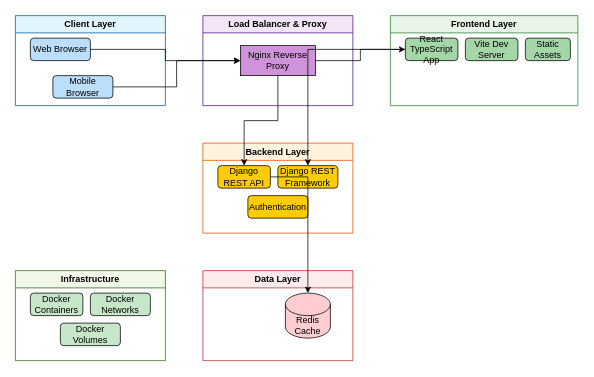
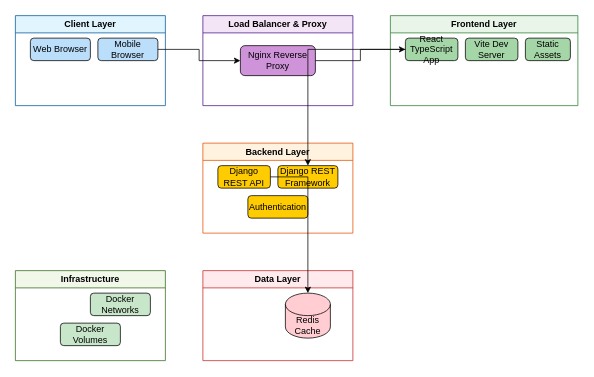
- <mxCell id="21" style="edgeStyle=orthogonalEdgeStyle;rounded=0;orthogonalLoop=1;jettySize=auto;html=1;" edge="1" parent="1" source="3" target="6"><mxGeometry relative="1" as="geometry" /></mxCell>
- <mxCell id="6" value="Nginx Reverse Proxy" style="whiteSpace=wrap;html=1;fillColor=#ce93d8;rounded=0;" vertex="1" parent="5"><mxGeometry x="50" y="40" width="100" height="40" as="geometry" /></mxCell>
+ <mxCell id="6" value="Nginx Reverse Proxy" style="rounded=1;whiteSpace=wrap;html=1;fillColor=#ce93d8;" vertex="1" parent="5"><mxGeometry x="50" y="40" width="100" height="40" as="geometry" /></mxCell>
- <mxCell id="4" value="Mobile Browser" style="rounded=1;whiteSpace=wrap;html=1;fillColor=#bbdefb;" vertex="1" parent="2"><mxGeometry x="50" y="80" width="80" height="30" as="geometry" /></mxCell>
+ <mxCell id="4" value="Mobile Browser" style="rounded=1;whiteSpace=wrap;html=1;fillColor=#bbdefb;" vertex="1" parent="2"><mxGeometry x="110" y="30" width="80" height="30" as="geometry" /></mxCell>
- <mxCell id="24" style="edgeStyle=orthogonalEdgeStyle;rounded=0;orthogonalLoop=1;jettySize=auto;html=1;" edge="1" parent="1" source="6" target="12"><mxGeometry relative="1" as="geometry" /></mxCell>
- <mxCell id="18" value="Docker Containers" style="rounded=1;whiteSpace=wrap;html=1;fillColor=#c8e6c9;" vertex="1" parent="17"><mxGeometry x="20" y="30" width="70" height="30" as="geometry" /></mxCell>
